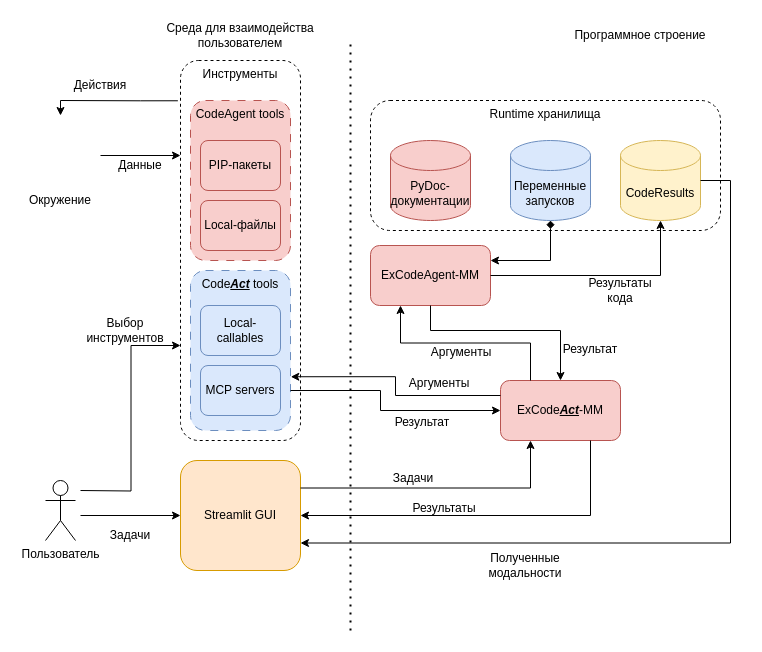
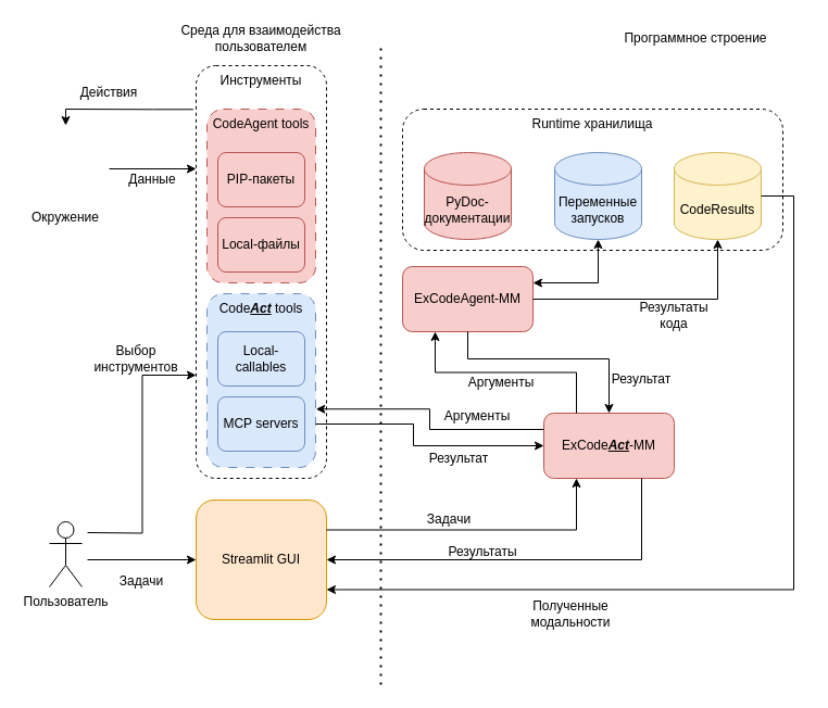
- <mxCell id="29" value="" style="endArrow=diamond;html=1;rounded=0;exitX=1;exitY=0.25;exitDx=0;exitDy=0;entryX=0.5;entryY=1;entryDx=0;entryDy=0;entryPerimeter=0;edgeStyle=orthogonalEdgeStyle;startArrow=classic;startFill=1;" edge="1" parent="1" source="23" target="26"><mxGeometry width="50" height="50" relative="1" as="geometry"><mxPoint x="380" y="380" as="sourcePoint" /><mxPoint x="430" y="330" as="targetPoint" /></mxGeometry></mxCell>
+ <mxCell id="29" value="" style="endArrow=classic;html=1;rounded=0;exitX=1;exitY=0.25;exitDx=0;exitDy=0;entryX=0.5;entryY=1;entryDx=0;entryDy=0;entryPerimeter=0;edgeStyle=orthogonalEdgeStyle;startArrow=classic;startFill=1;" edge="1" parent="1" source="23" target="26"><mxGeometry width="50" height="50" relative="1" as="geometry"><mxPoint x="380" y="380" as="sourcePoint" /><mxPoint x="430" y="330" as="targetPoint" /></mxGeometry></mxCell>
